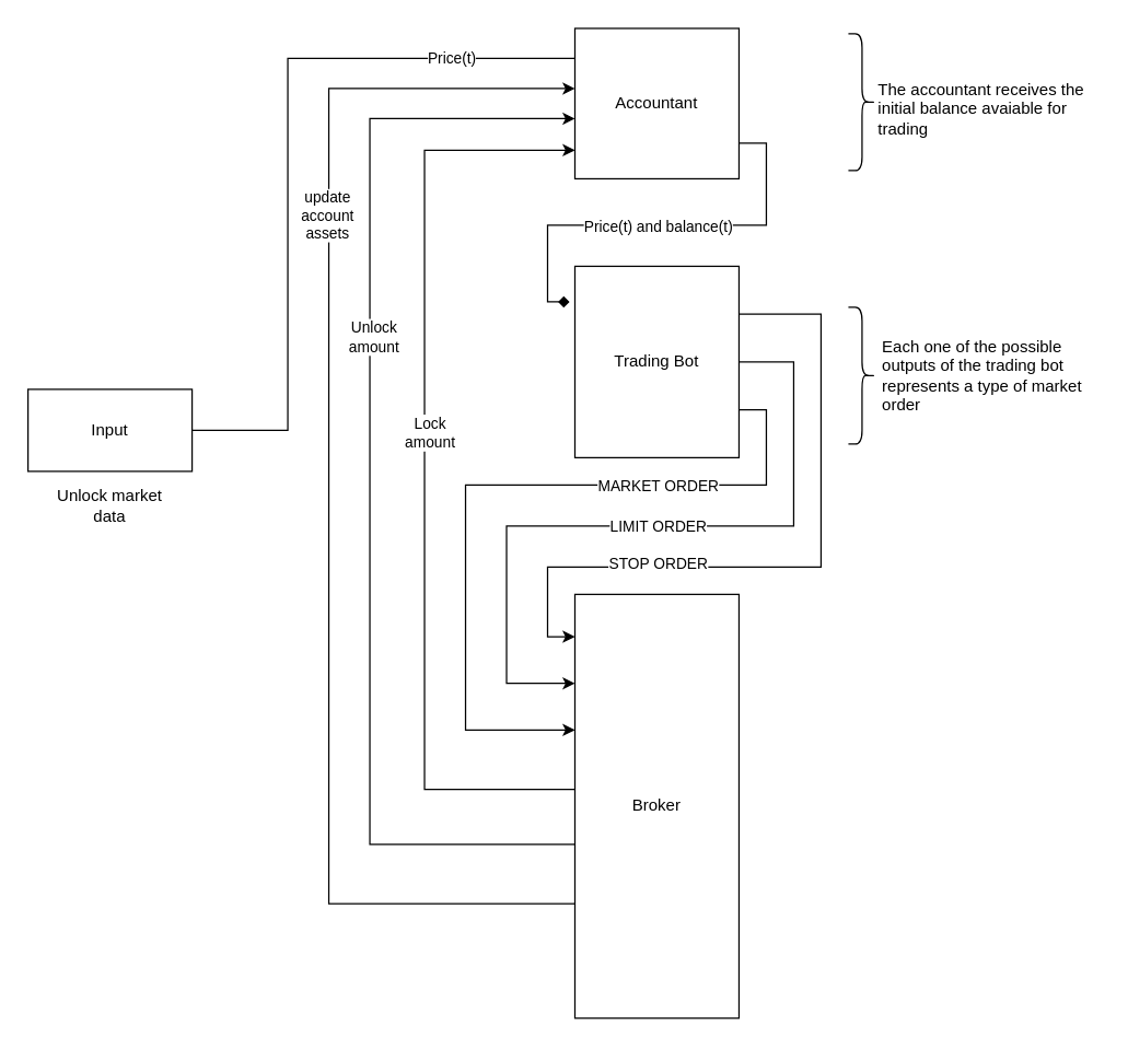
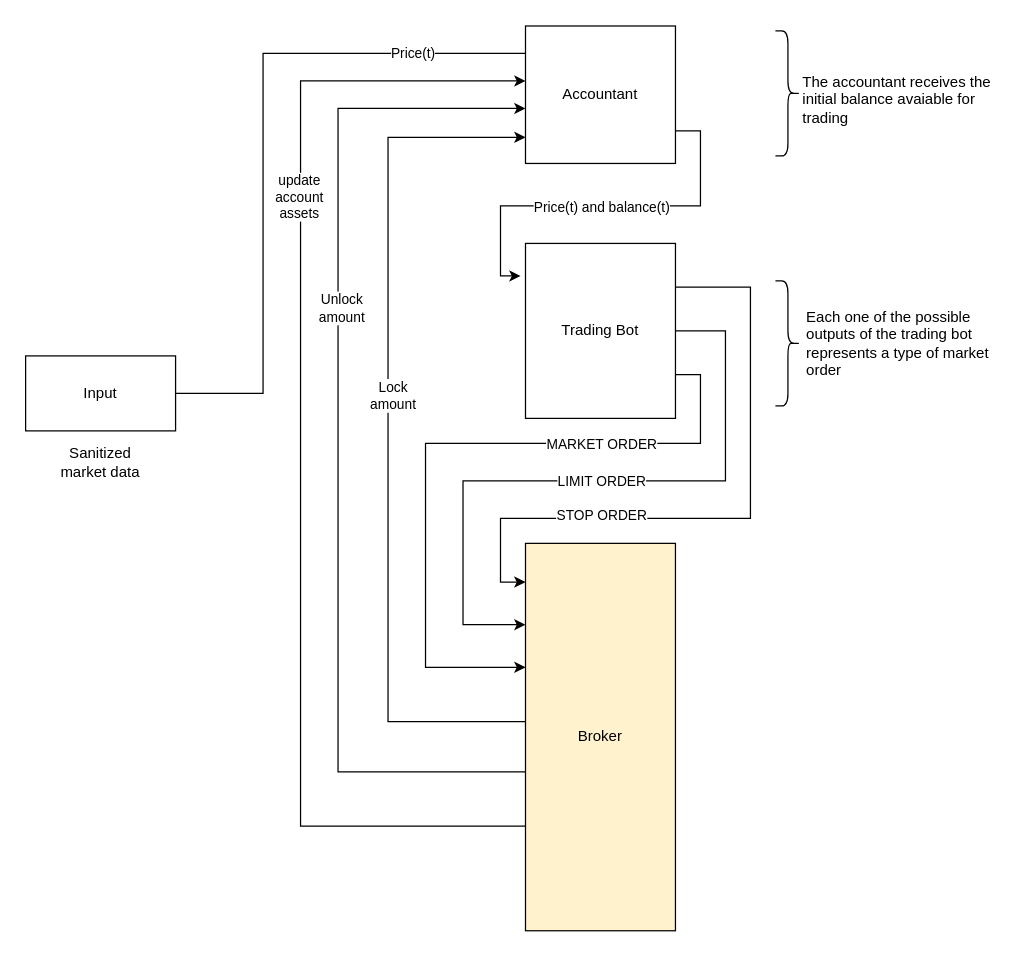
- <mxCell id="5" style="edgeStyle=orthogonalEdgeStyle;rounded=0;orthogonalLoop=1;jettySize=auto;html=1;entryX=-0.033;entryY=0.186;entryDx=0;entryDy=0;entryPerimeter=0;endArrow=diamond;" edge="1" parent="1" source="7" target="21"><mxGeometry relative="1" as="geometry"><Array as="points"><mxPoint x="560" y="104" /><mxPoint x="560" y="164" /><mxPoint x="400" y="164" /><mxPoint x="400" y="220" /></Array></mxGeometry></mxCell>
+ <mxCell id="5" style="edgeStyle=orthogonalEdgeStyle;rounded=0;orthogonalLoop=1;jettySize=auto;html=1;entryX=-0.033;entryY=0.186;entryDx=0;entryDy=0;entryPerimeter=0;" edge="1" parent="1" source="7" target="21"><mxGeometry relative="1" as="geometry"><Array as="points"><mxPoint x="560" y="104" /><mxPoint x="560" y="164" /><mxPoint x="400" y="164" /><mxPoint x="400" y="220" /></Array></mxGeometry></mxCell>
- <mxCell id="28" value="Unlock market data" style="text;html=1;strokeColor=none;fillColor=none;align=center;verticalAlign=middle;whiteSpace=wrap;rounded=0;" vertex="1" parent="1"><mxGeometry x="35" y="354" width="90" height="30" as="geometry" /></mxCell>
+ <mxCell id="28" value="Sanitized market data" style="text;html=1;strokeColor=none;fillColor=none;align=center;verticalAlign=middle;whiteSpace=wrap;rounded=0;" vertex="1" parent="1"><mxGeometry x="35" y="354" width="90" height="30" as="geometry" /></mxCell>
- <mxCell id="14" value="&lt;div&gt;Broker&lt;/div&gt;" style="rounded=0;whiteSpace=wrap;html=1;points=[[0,0,0,0,0],[0,0.1,0,0,0],[0,0.21,0,0,0],[0,0.32,0,0,0],[0,0.46,0,0,0],[0,0.59,0,0,0],[0,0.73,0,0,0],[0,0.88,0,0,0],[0,1,0,0,0],[0.25,0,0,0,0],[0.25,1,0,0,0],[0.5,0,0,0,0],[0.5,1,0,0,0],[0.75,0,0,0,0],[0.75,1,0,0,0],[1,0,0,0,0],[1,0.25,0,0,0],[1,0.5,0,0,0],[1,0.75,0,0,0],[1,1,0,0,0]];" vertex="1" parent="1"><mxGeometry x="420" y="434" width="120" height="310" as="geometry" /></mxCell>
+ <mxCell id="14" value="&lt;div&gt;Broker&lt;/div&gt;" style="rounded=0;whiteSpace=wrap;html=1;points=[[0,0,0,0,0],[0,0.1,0,0,0],[0,0.21,0,0,0],[0,0.32,0,0,0],[0,0.46,0,0,0],[0,0.59,0,0,0],[0,0.73,0,0,0],[0,0.88,0,0,0],[0,1,0,0,0],[0.25,0,0,0,0],[0.25,1,0,0,0],[0.5,0,0,0,0],[0.5,1,0,0,0],[0.75,0,0,0,0],[0.75,1,0,0,0],[1,0,0,0,0],[1,0.25,0,0,0],[1,0.5,0,0,0],[1,0.75,0,0,0],[1,1,0,0,0]];fillColor=#fff2cc;" vertex="1" parent="1"><mxGeometry x="420" y="434" width="120" height="310" as="geometry" /></mxCell>
